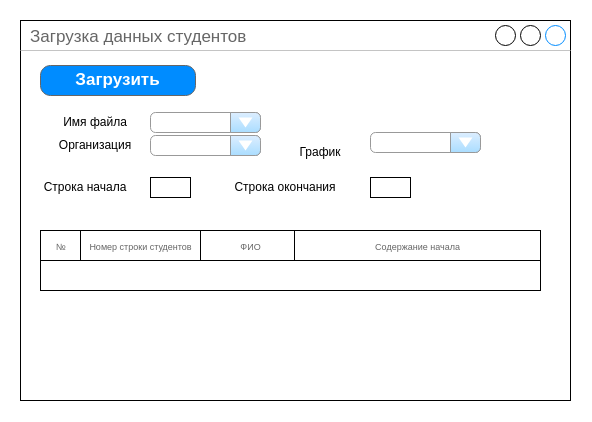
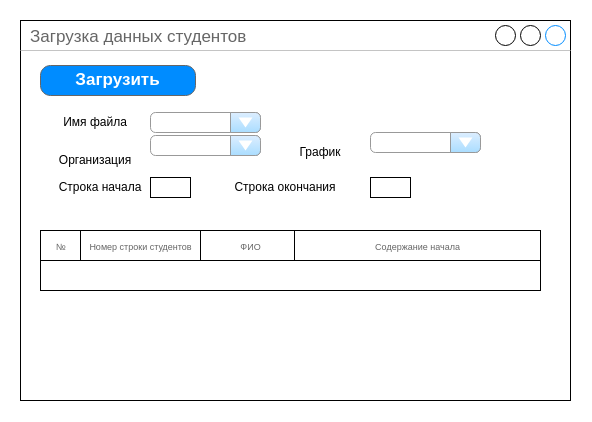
- <mxCell id="7" value="Организация" style="text;html=1;strokeColor=none;fillColor=none;align=center;verticalAlign=middle;whiteSpace=wrap;rounded=0;" vertex="1" parent="1"><mxGeometry x="60" y="135" width="70" height="20" as="geometry" /></mxCell>
+ <mxCell id="7" value="Организация" style="text;html=1;strokeColor=none;fillColor=none;align=center;verticalAlign=middle;whiteSpace=wrap;rounded=0;" vertex="1" parent="1"><mxGeometry x="60" y="150" width="70" height="20" as="geometry" /></mxCell>
- <mxCell id="10" value="Строка начала" style="text;html=1;strokeColor=none;fillColor=none;align=center;verticalAlign=middle;whiteSpace=wrap;rounded=0;" vertex="1" parent="1"><mxGeometry x="35" y="177" width="100" height="20" as="geometry" /></mxCell>
+ <mxCell id="10" value="Строка начала" style="text;html=1;strokeColor=none;fillColor=none;align=center;verticalAlign=middle;whiteSpace=wrap;rounded=0;" vertex="1" parent="1"><mxGeometry x="50" y="177" width="100" height="20" as="geometry" /></mxCell>
